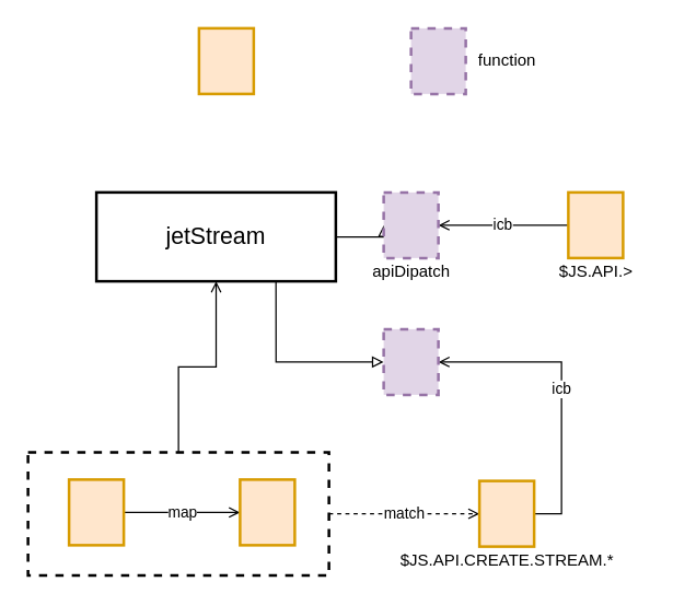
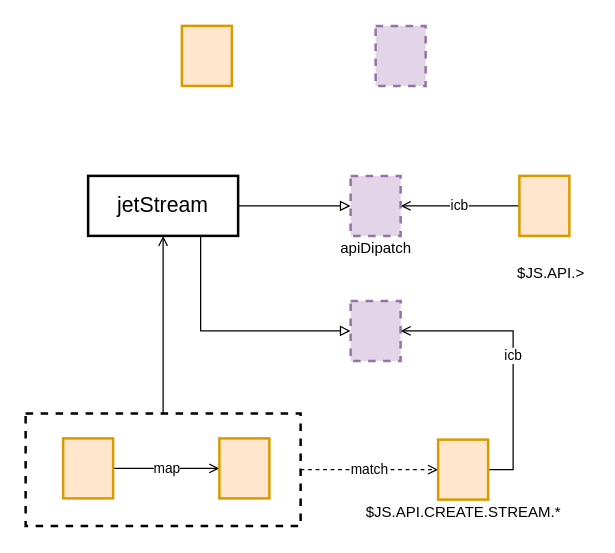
- <mxCell id="18" value="function" style="text;html=1;align=center;verticalAlign=middle;resizable=0;points=[];autosize=1;strokeColor=none;" vertex="1" parent="1"><mxGeometry x="340" y="34" width="60" height="20" as="geometry" /></mxCell>
- <mxCell id="4" value="jetStream" style="rounded=0;whiteSpace=wrap;html=1;strokeWidth=2;fontSize=17;" parent="1" vertex="1"><mxGeometry x="70" y="140" width="175" height="65" as="geometry" /></mxCell>
+ <mxCell id="4" value="jetStream" style="rounded=0;whiteSpace=wrap;html=1;strokeWidth=2;fontSize=17;" parent="1" vertex="1"><mxGeometry x="70" y="140" width="120" height="48" as="geometry" /></mxCell>
- <mxCell id="11" value="$JS.API.&amp;gt;" style="text;html=1;align=center;verticalAlign=middle;resizable=0;points=[];autosize=1;strokeColor=none;" vertex="1" parent="1"><mxGeometry x="400" y="188" width="70" height="20" as="geometry" /></mxCell>
+ <mxCell id="11" value="$JS.API.&amp;gt;" style="text;html=1;align=center;verticalAlign=middle;resizable=0;points=[];autosize=1;strokeColor=none;" vertex="1" parent="1"><mxGeometry x="405" y="208" width="70" height="20" as="geometry" /></mxCell>
